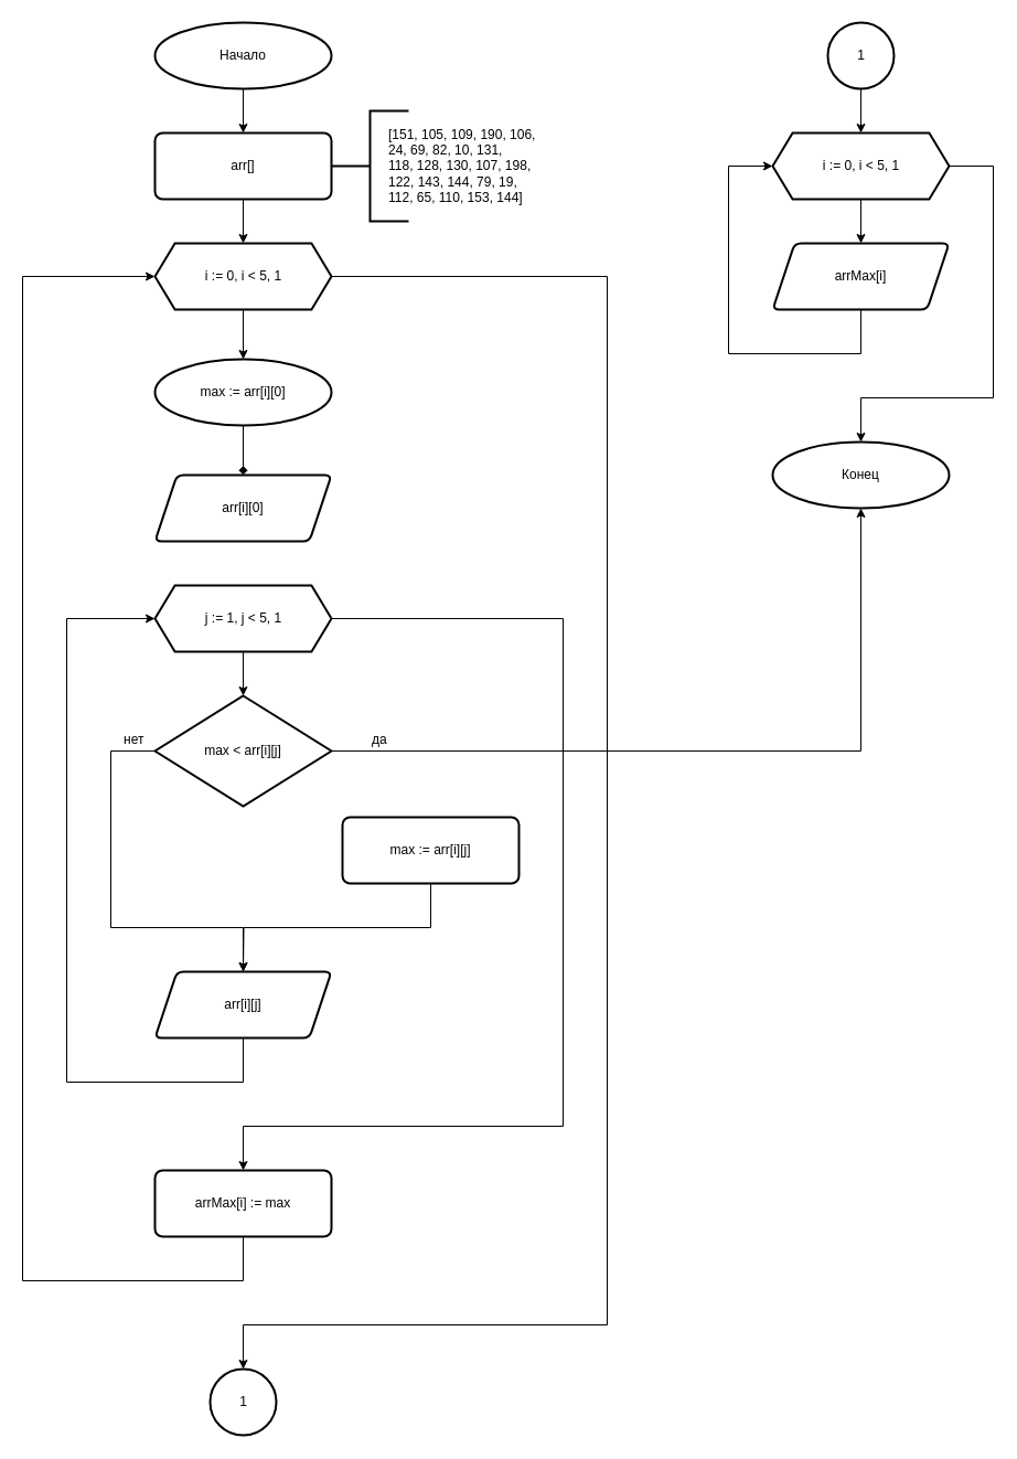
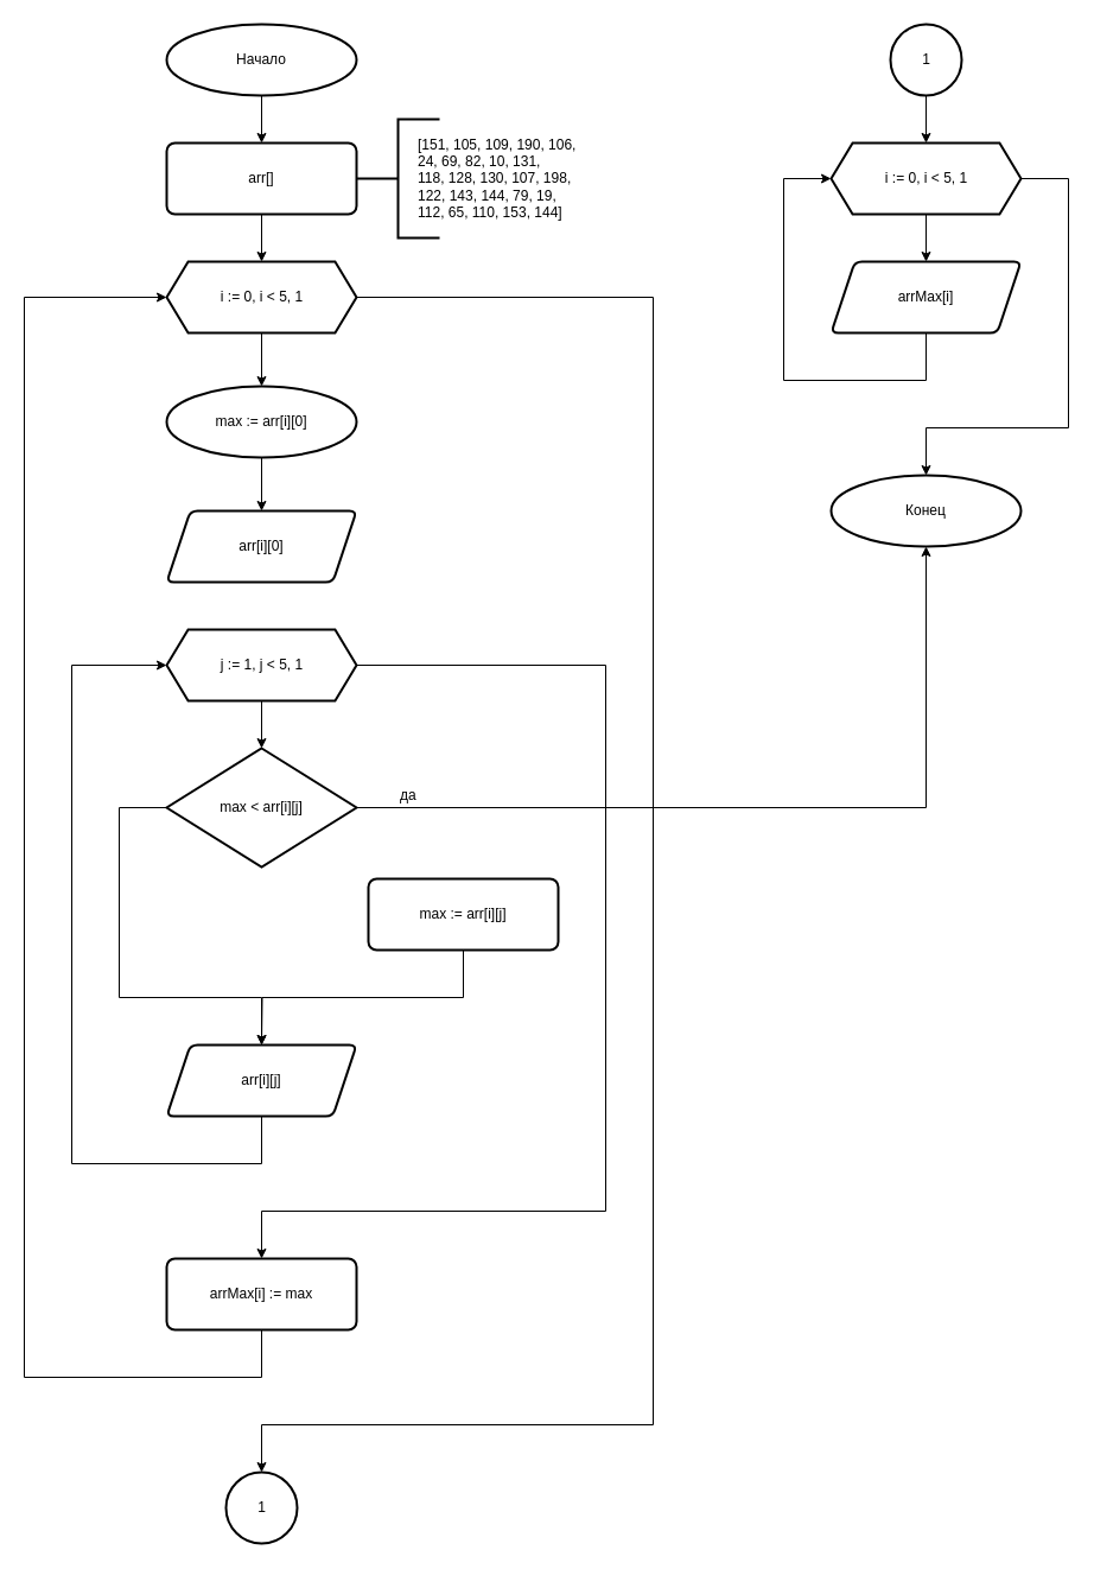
- <mxCell id="24" style="edgeStyle=orthogonalEdgeStyle;rounded=0;orthogonalLoop=1;jettySize=auto;html=1;exitX=0.5;exitY=1;exitDx=0;exitDy=0;entryX=0.5;entryY=0;entryDx=0;entryDy=0;endArrow=diamond;" edge="1" parent="1" source="25" target="26"><mxGeometry relative="1" as="geometry" /></mxCell>
+ <mxCell id="24" style="edgeStyle=orthogonalEdgeStyle;rounded=0;orthogonalLoop=1;jettySize=auto;html=1;exitX=0.5;exitY=1;exitDx=0;exitDy=0;entryX=0.5;entryY=0;entryDx=0;entryDy=0;" edge="1" parent="1" source="25" target="26"><mxGeometry relative="1" as="geometry" /></mxCell>
- <mxCell id="17" value="нет" style="text;html=1;resizable=0;points=[];autosize=1;align=left;verticalAlign=top;spacingTop=-4;" parent="1" vertex="1"><mxGeometry x="110" y="660" width="30" height="20" as="geometry" /></mxCell>
